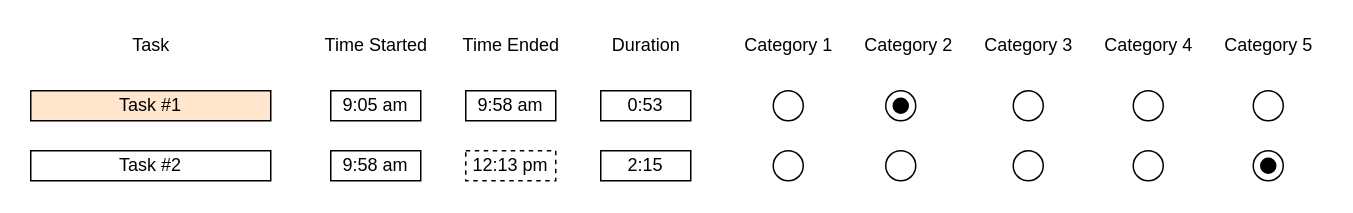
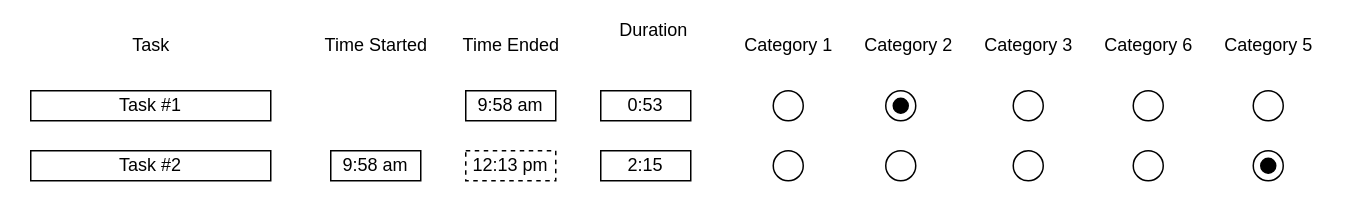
- <mxCell id="5" value="Duration" style="text;html=1;align=center;verticalAlign=middle;resizable=0;points=[];autosize=1;" vertex="1" parent="1"><mxGeometry x="400" y="20" width="60" height="20" as="geometry" /></mxCell>
+ <mxCell id="5" value="Duration" style="text;html=1;align=center;verticalAlign=middle;resizable=0;points=[];autosize=1;" vertex="1" parent="1"><mxGeometry x="405" y="10" width="60" height="20" as="geometry" /></mxCell>
- <mxCell id="9" value="Category 4" style="text;html=1;align=center;verticalAlign=middle;resizable=0;points=[];autosize=1;" vertex="1" parent="1"><mxGeometry x="730" y="20" width="70" height="20" as="geometry" /></mxCell>
+ <mxCell id="9" value="Category 6" style="text;html=1;align=center;verticalAlign=middle;resizable=0;points=[];autosize=1;" vertex="1" parent="1"><mxGeometry x="730" y="20" width="70" height="20" as="geometry" /></mxCell>
- <mxCell id="11" value="Task #1" style="rounded=0;whiteSpace=wrap;html=1;fillColor=#ffe6cc;" vertex="1" parent="1"><mxGeometry x="20" y="60" width="160" height="20" as="geometry" /></mxCell>
+ <mxCell id="11" value="Task #1" style="rounded=0;whiteSpace=wrap;html=1;" vertex="1" parent="1"><mxGeometry x="20" y="60" width="160" height="20" as="geometry" /></mxCell>
- <mxCell id="12" value="9:05 am" style="rounded=0;whiteSpace=wrap;html=1;" vertex="1" parent="1"><mxGeometry x="220" y="60" width="60" height="20" as="geometry" /></mxCell>
